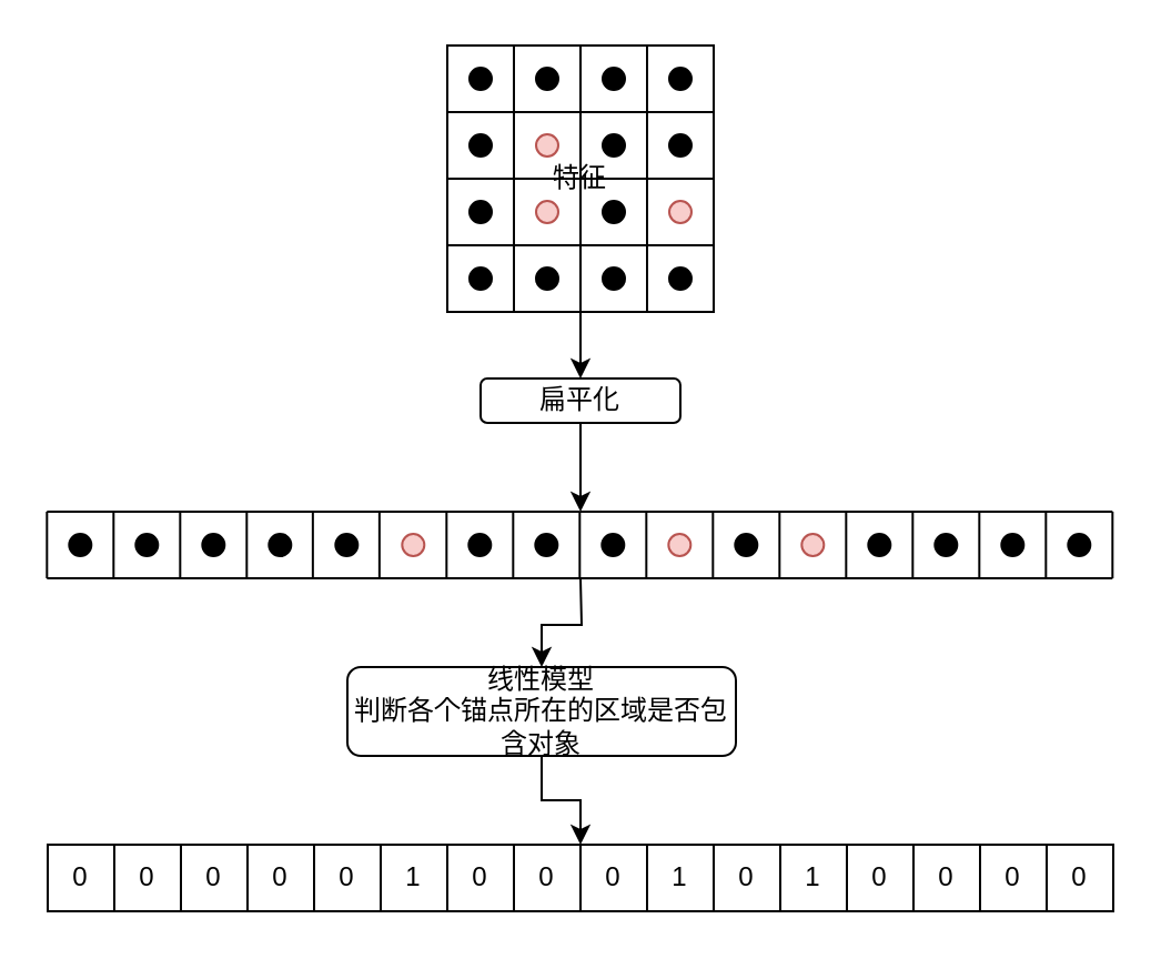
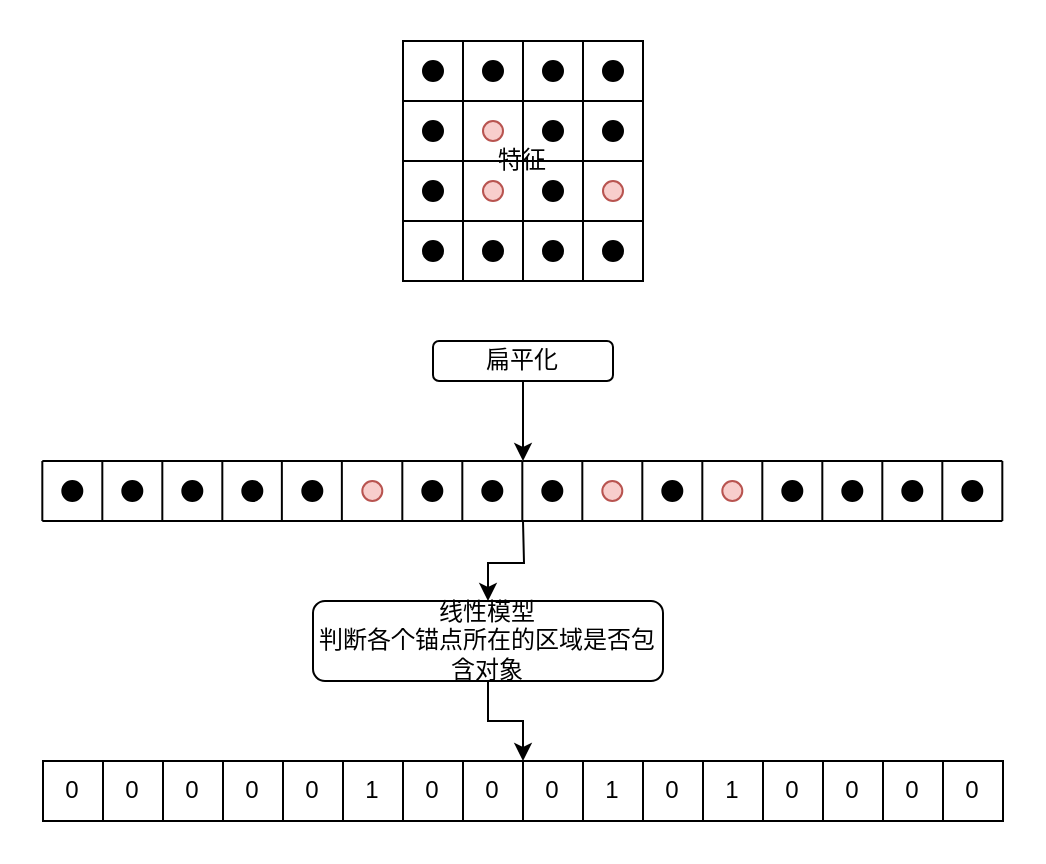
- <mxCell id="2" style="edgeStyle=orthogonalEdgeStyle;rounded=0;orthogonalLoop=1;jettySize=auto;html=1;exitX=0.5;exitY=1;exitDx=0;exitDy=0;entryX=0.5;entryY=0;entryDx=0;entryDy=0;" edge="1" parent="1" source="3" target="63"><mxGeometry relative="1" as="geometry" /></mxCell>
